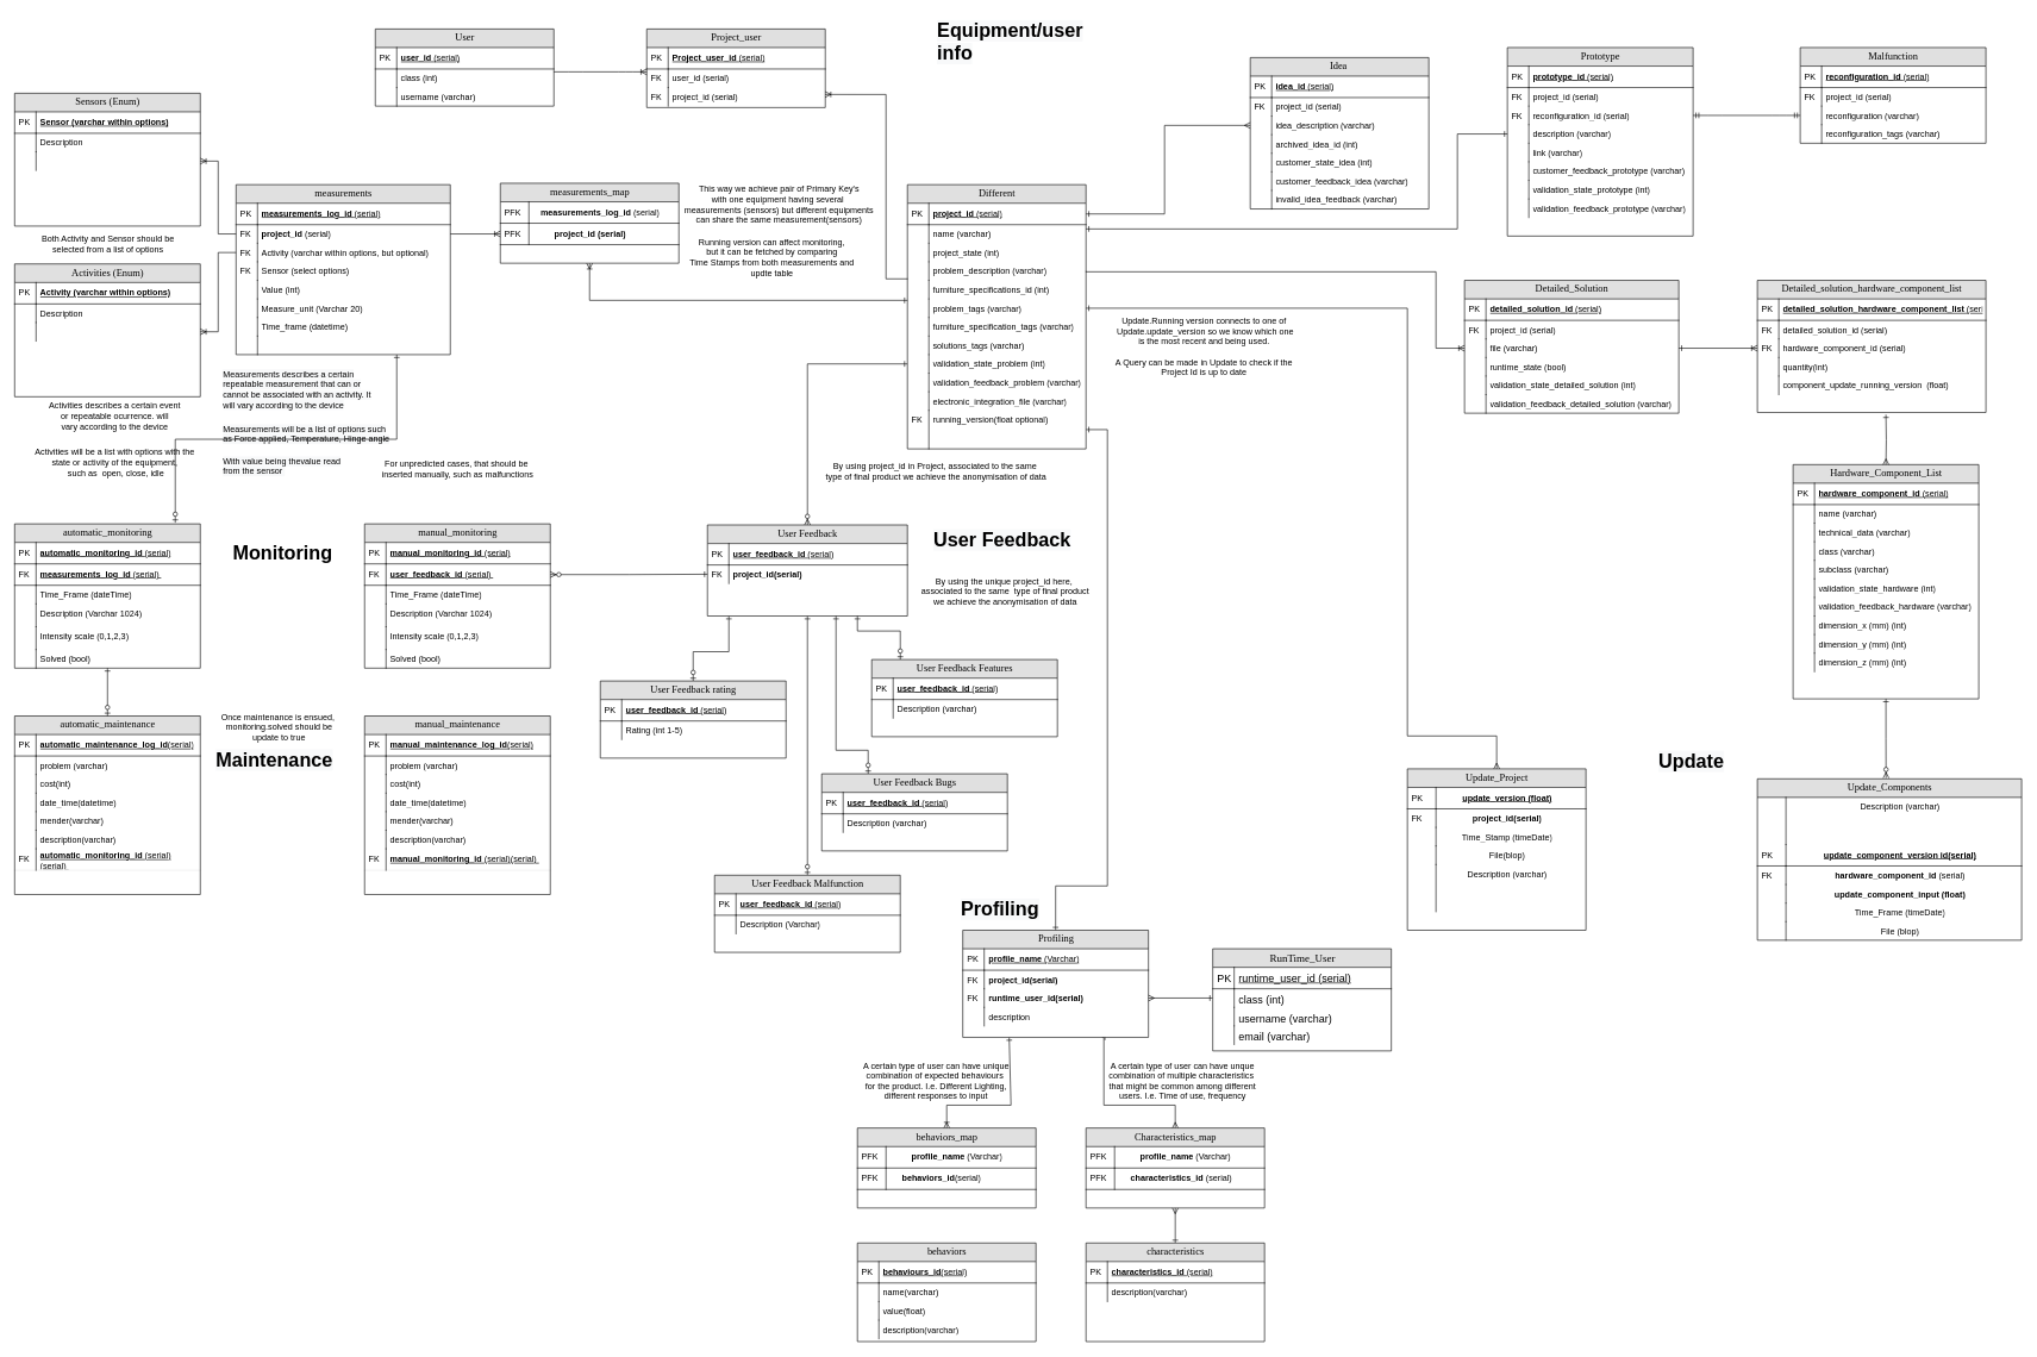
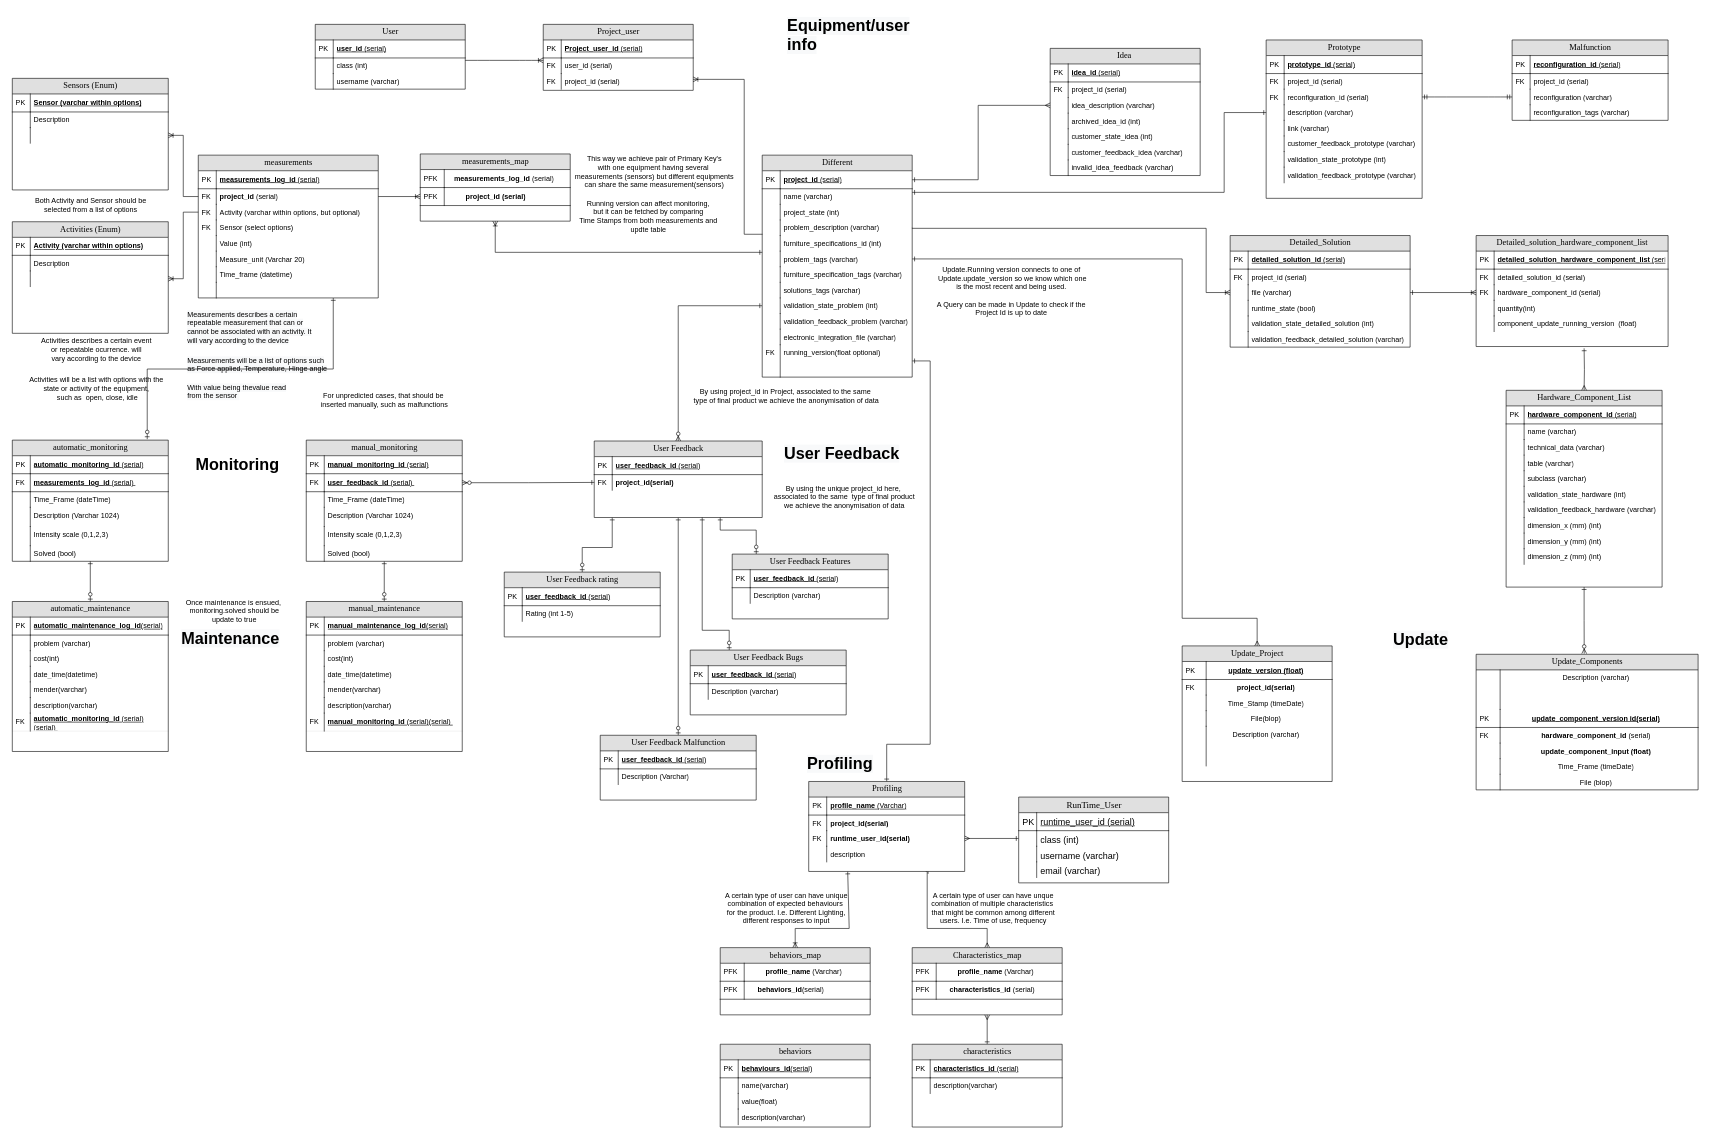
- <mxCell id="312" value="For unpredicted cases, that should be&amp;nbsp;&lt;br&gt;inserted manually, such as malfunctions" style="text;html=1;align=center;verticalAlign=middle;resizable=0;points=[];autosize=1;strokeColor=none;" parent="1" vertex="1"><mxGeometry x="525" y="642" width="230" height="30" as="geometry" /></mxCell>
+ <mxCell id="312" value="For unpredicted cases, that should be&amp;nbsp;&lt;br&gt;inserted manually, such as malfunctions" style="text;html=1;align=center;verticalAlign=middle;resizable=0;points=[];autosize=1;strokeColor=none;" parent="1" vertex="1"><mxGeometry x="525" y="652" width="230" height="30" as="geometry" /></mxCell>
- <mxCell id="252" value="class (varchar)" style="shape=partialRectangle;top=0;left=0;right=0;bottom=0;html=1;align=left;verticalAlign=top;fillColor=none;spacingLeft=34;spacingRight=4;whiteSpace=wrap;overflow=hidden;rotatable=0;points=[[0,0.5],[1,0.5]];portConstraint=eastwest;dropTarget=0;" parent="245" vertex="1"><mxGeometry y="108" width="260" height="26" as="geometry" /></mxCell>
+ <mxCell id="252" value="table (varchar)" style="shape=partialRectangle;top=0;left=0;right=0;bottom=0;html=1;align=left;verticalAlign=top;fillColor=none;spacingLeft=34;spacingRight=4;whiteSpace=wrap;overflow=hidden;rotatable=0;points=[[0,0.5],[1,0.5]];portConstraint=eastwest;dropTarget=0;" parent="245" vertex="1"><mxGeometry y="108" width="260" height="26" as="geometry" /></mxCell>
+ <mxCell id="313" style="edgeStyle=orthogonalEdgeStyle;rounded=0;orthogonalLoop=1;jettySize=auto;html=1;exitX=0.5;exitY=1;exitDx=0;exitDy=0;entryX=0.5;entryY=0;entryDx=0;entryDy=0;startArrow=ERone;startFill=0;endArrow=ERzeroToOne;endFill=1;" parent="1" source="314" target="327" edge="1"><mxGeometry relative="1" as="geometry" /></mxCell>
